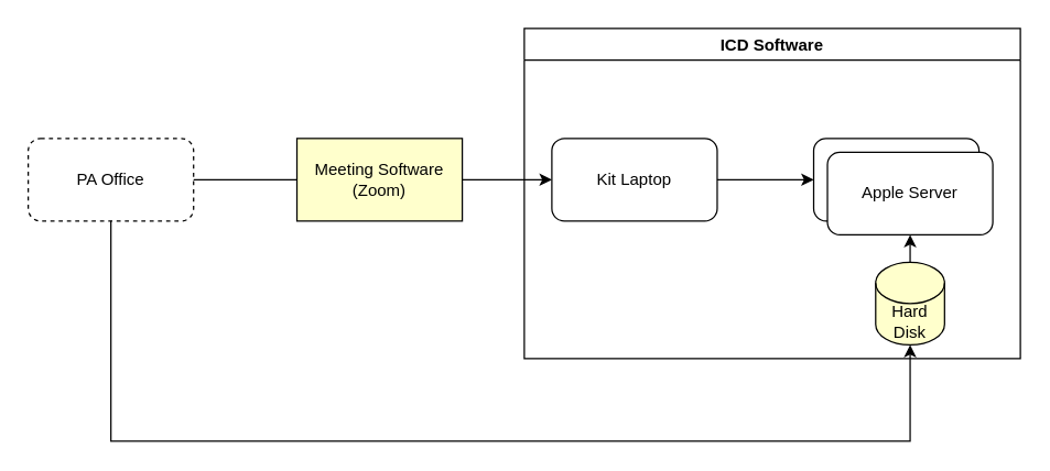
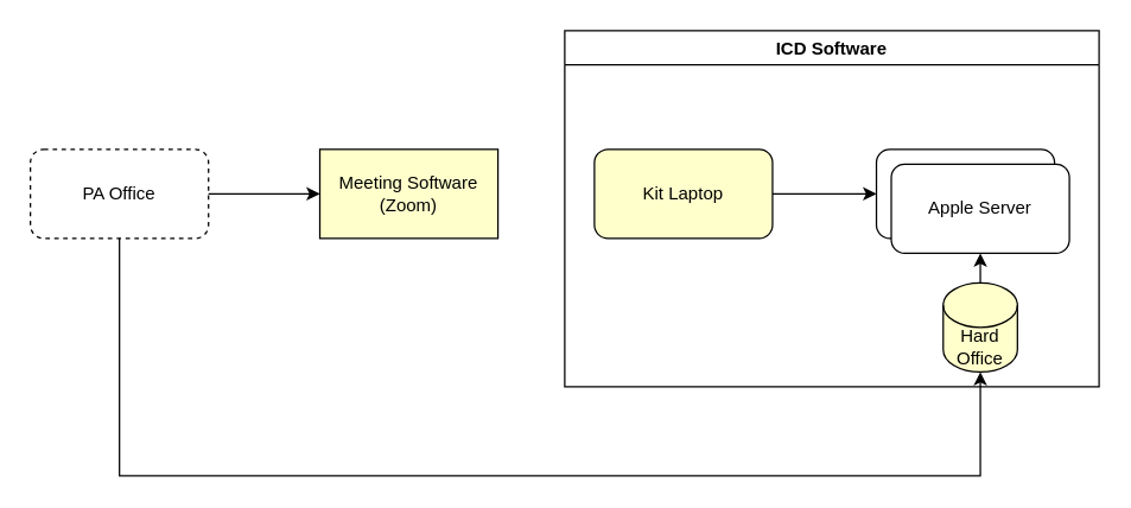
- <mxCell id="9" value="" style="endArrow=none;html=1;rounded=0;exitX=1;exitY=0.5;exitDx=0;exitDy=0;entryX=0;entryY=0.5;entryDx=0;entryDy=0;" edge="1" parent="1" source="2" target="8"><mxGeometry width="50" height="50" relative="1" as="geometry"><mxPoint x="140" y="130" as="sourcePoint" /><mxPoint x="400" y="130" as="targetPoint" /></mxGeometry></mxCell>
+ <mxCell id="9" value="" style="endArrow=classic;html=1;rounded=0;exitX=1;exitY=0.5;exitDx=0;exitDy=0;entryX=0;entryY=0.5;entryDx=0;entryDy=0;" edge="1" parent="1" source="2" target="8"><mxGeometry width="50" height="50" relative="1" as="geometry"><mxPoint x="140" y="130" as="sourcePoint" /><mxPoint x="400" y="130" as="targetPoint" /></mxGeometry></mxCell>
- <mxCell id="7" value="" style="endArrow=classic;html=1;rounded=0;exitX=1;exitY=0.5;exitDx=0;exitDy=0;entryX=0;entryY=0.5;entryDx=0;entryDy=0;startArrow=none;" edge="1" parent="1" source="8" target="3"><mxGeometry width="50" height="50" relative="1" as="geometry"><mxPoint x="590" y="140" as="sourcePoint" /><mxPoint x="640" y="90" as="targetPoint" /></mxGeometry></mxCell>
- <mxCell id="3" value="Kit Laptop" style="rounded=1;whiteSpace=wrap;html=1;fillColor=#ffffff;" vertex="1" parent="1"><mxGeometry x="400" y="100" width="120" height="60" as="geometry" /></mxCell>
+ <mxCell id="3" value="Kit Laptop" style="rounded=1;whiteSpace=wrap;html=1;fillColor=#FFFFCC;" vertex="1" parent="1"><mxGeometry x="400" y="100" width="120" height="60" as="geometry" /></mxCell>
- <mxCell id="11" value="Hard Disk" style="shape=cylinder3;whiteSpace=wrap;html=1;boundedLbl=1;backgroundOutline=1;size=15;fillColor=#FFFFCC;" vertex="1" parent="10"><mxGeometry x="255" y="170" width="50" height="60" as="geometry" /></mxCell>
+ <mxCell id="11" value="Hard Office" style="shape=cylinder3;whiteSpace=wrap;html=1;boundedLbl=1;backgroundOutline=1;size=15;fillColor=#FFFFCC;" vertex="1" parent="10"><mxGeometry x="255" y="170" width="50" height="60" as="geometry" /></mxCell>
